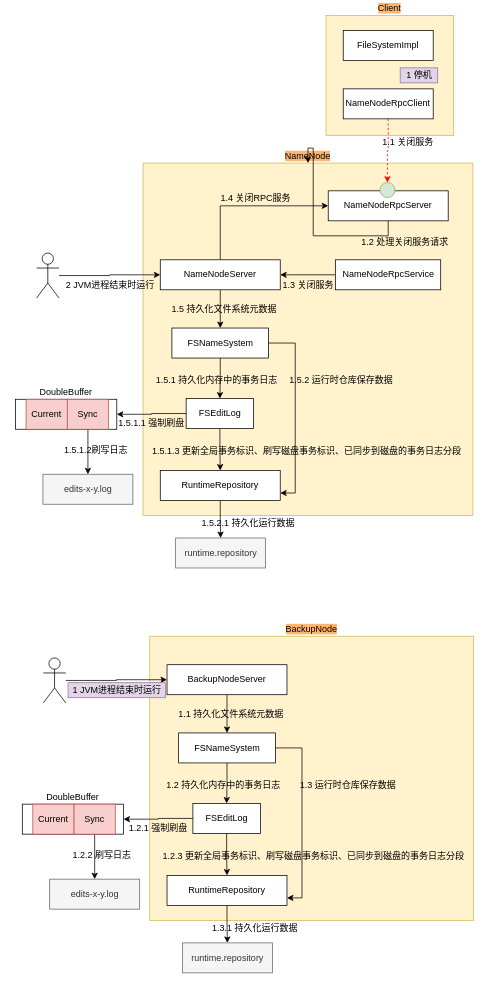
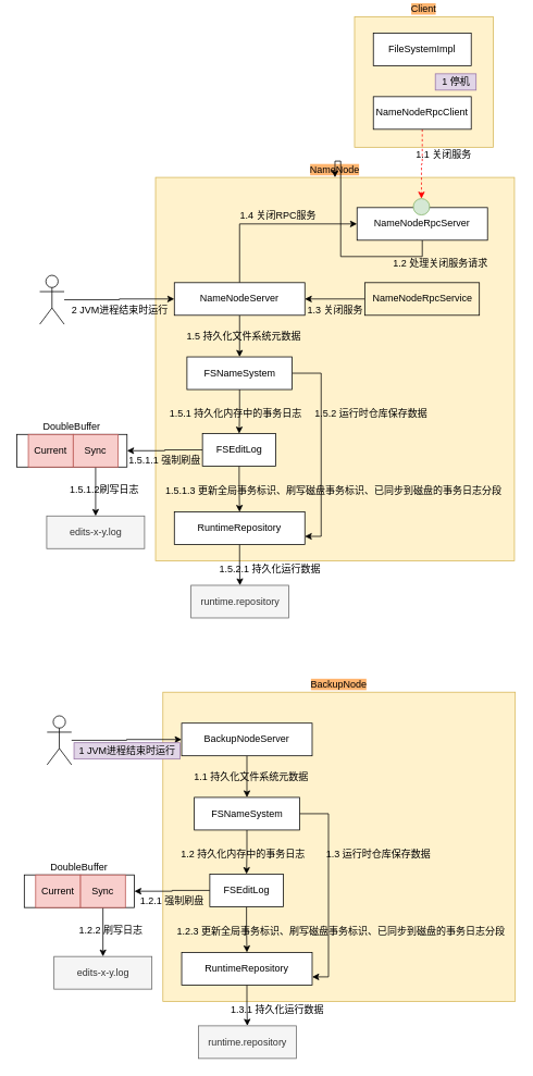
- <mxCell id="9" value="&lt;span style=&quot;text-align: left&quot;&gt;NameNodeRpcService&lt;br&gt;&lt;/span&gt;" style="rounded=0;whiteSpace=wrap;html=1;labelPosition=center;verticalLabelPosition=middle;align=center;verticalAlign=middle;" parent="1" vertex="1"><mxGeometry x="446.5" y="346" width="140.5" height="40" as="geometry" /></mxCell>
+ <mxCell id="9" value="&lt;span style=&quot;text-align: left&quot;&gt;NameNodeRpcService&lt;br&gt;&lt;/span&gt;" style="rounded=0;whiteSpace=wrap;html=1;labelPosition=center;verticalLabelPosition=middle;align=center;verticalAlign=middle;fillColor=#fff2cc;" parent="1" vertex="1"><mxGeometry x="446.5" y="346" width="140.5" height="40" as="geometry" /></mxCell>
